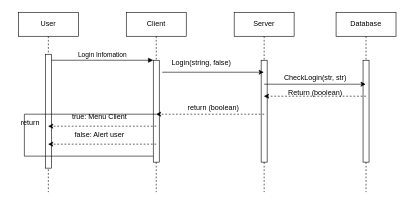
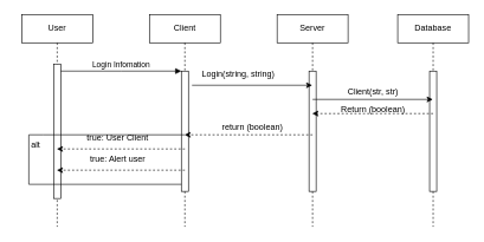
- <mxCell id="12" value="Login(string, false)" style="text;html=1;align=center;verticalAlign=middle;resizable=0;points=[];autosize=1;strokeColor=none;fillColor=none;" vertex="1" parent="1"><mxGeometry x="270" y="90" width="130" height="30" as="geometry" /></mxCell>
+ <mxCell id="12" value="Login(string, string)" style="text;html=1;align=center;verticalAlign=middle;resizable=0;points=[];autosize=1;strokeColor=none;fillColor=none;" vertex="1" parent="1"><mxGeometry x="270" y="90" width="130" height="30" as="geometry" /></mxCell>
- <mxCell id="14" value="CheckLogin(str, str)" style="text;html=1;align=center;verticalAlign=middle;resizable=0;points=[];autosize=1;strokeColor=none;fillColor=none;" vertex="1" parent="1"><mxGeometry x="460" y="115" width="130" height="30" as="geometry" /></mxCell>
+ <mxCell id="14" value="Client(str, str)" style="text;html=1;align=center;verticalAlign=middle;resizable=0;points=[];autosize=1;strokeColor=none;fillColor=none;" vertex="1" parent="1"><mxGeometry x="460" y="115" width="130" height="30" as="geometry" /></mxCell>
- <mxCell id="20" value="true: Menu Client" style="text;html=1;align=center;verticalAlign=middle;resizable=0;points=[];autosize=1;strokeColor=none;fillColor=none;" vertex="1" parent="1"><mxGeometry x="110" y="180" width="110" height="30" as="geometry" /></mxCell>
+ <mxCell id="20" value="true: User Client" style="text;html=1;align=center;verticalAlign=middle;resizable=0;points=[];autosize=1;strokeColor=none;fillColor=none;" vertex="1" parent="1"><mxGeometry x="110" y="180" width="110" height="30" as="geometry" /></mxCell>
- <mxCell id="25" value="return" style="text;html=1;strokeColor=none;fillColor=none;align=center;verticalAlign=middle;whiteSpace=wrap;rounded=0;" vertex="1" parent="1"><mxGeometry x="20" y="190" width="60" height="30" as="geometry" /></mxCell>
+ <mxCell id="25" value="alt" style="text;html=1;strokeColor=none;fillColor=none;align=center;verticalAlign=middle;whiteSpace=wrap;rounded=0;" vertex="1" parent="1"><mxGeometry x="20" y="190" width="60" height="30" as="geometry" /></mxCell>
- <mxCell id="22" value="false: Alert user" style="text;html=1;align=center;verticalAlign=middle;resizable=0;points=[];autosize=1;strokeColor=none;fillColor=none;" vertex="1" parent="1"><mxGeometry x="110" y="210" width="110" height="30" as="geometry" /></mxCell>
+ <mxCell id="22" value="true: Alert user" style="text;html=1;align=center;verticalAlign=middle;resizable=0;points=[];autosize=1;strokeColor=none;fillColor=none;" vertex="1" parent="1"><mxGeometry x="110" y="210" width="110" height="30" as="geometry" /></mxCell>
